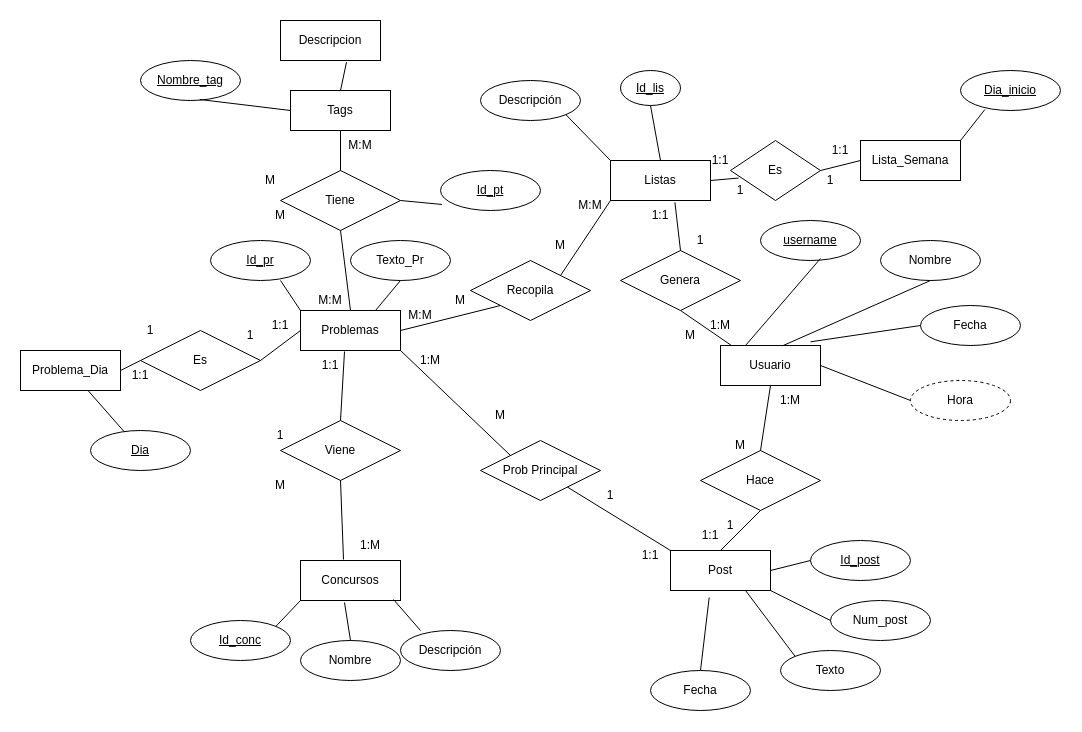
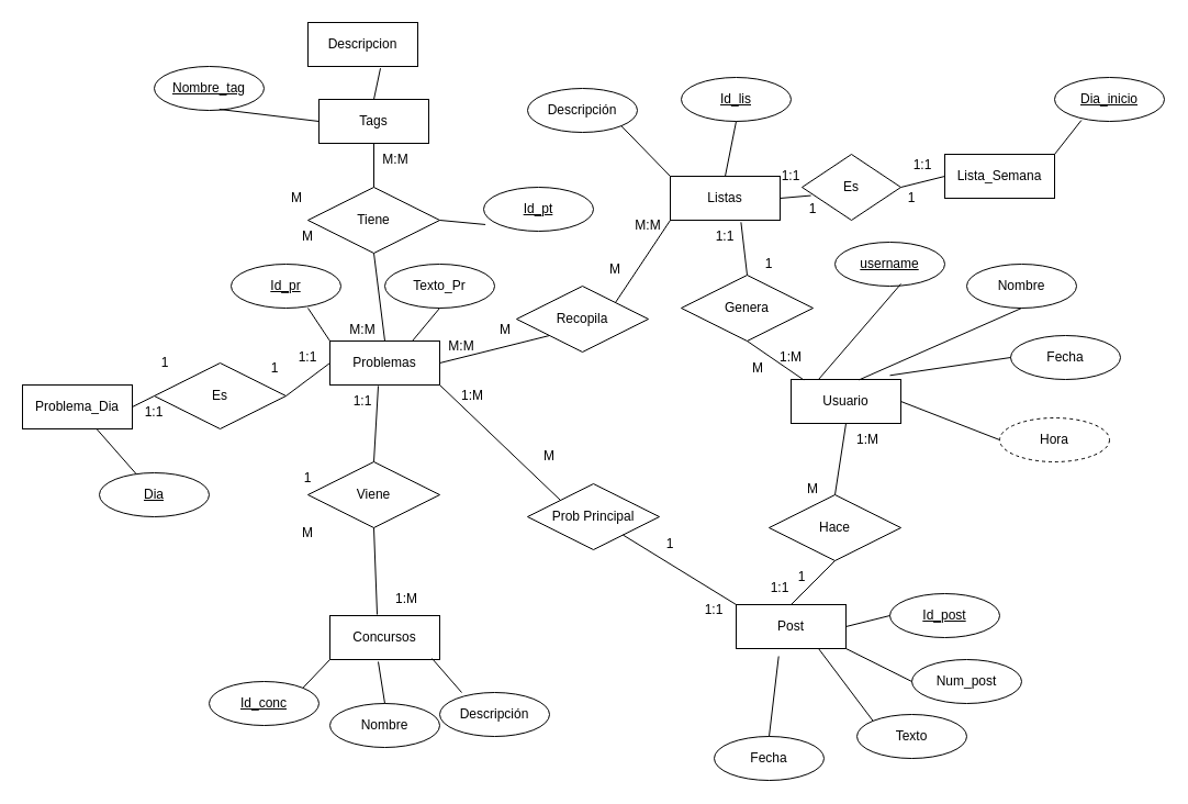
- <mxCell id="68" value="Id_lis" style="ellipse;whiteSpace=wrap;html=1;align=center;fontStyle=4;" parent="1" vertex="1"><mxGeometry x="620" y="70" width="60" height="35" as="geometry" /></mxCell>
+ <mxCell id="68" value="Id_lis" style="ellipse;whiteSpace=wrap;html=1;align=center;fontStyle=4;" parent="1" vertex="1"><mxGeometry x="620" y="70" width="100" height="40" as="geometry" /></mxCell>
